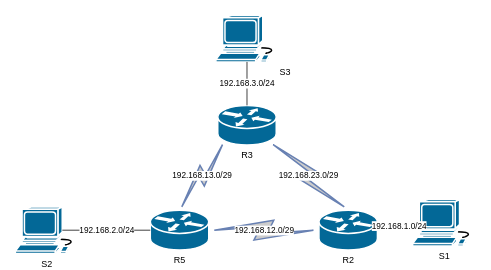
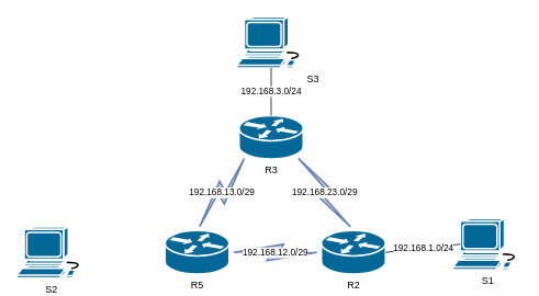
- <mxCell id="8" value="192.168.2.0/24" style="endArrow=none;html=1;entryX=0;entryY=0.5;entryDx=0;entryDy=0;entryPerimeter=0;exitX=0.755;exitY=0.5;exitDx=0;exitDy=0;exitPerimeter=0;" parent="1" source="6" target="2" edge="1"><mxGeometry width="50" height="50" relative="1" as="geometry"><mxPoint x="20" y="410" as="sourcePoint" /><mxPoint x="70" y="360" as="targetPoint" /></mxGeometry></mxCell>
- <mxCell id="3" value="R2" style="shape=mxgraph.cisco.routers.router;html=1;pointerEvents=1;dashed=0;fillColor=#036897;strokeColor=#ffffff;strokeWidth=2;verticalLabelPosition=bottom;verticalAlign=top;align=center;outlineConnect=0;" parent="1" vertex="1"><mxGeometry x="425" y="280" width="78" height="53" as="geometry" /></mxCell>
+ <mxCell id="3" value="R2" style="shape=mxgraph.cisco.routers.router;html=1;pointerEvents=1;dashed=0;fillColor=#036897;strokeColor=#ffffff;strokeWidth=2;verticalLabelPosition=bottom;verticalAlign=top;align=center;outlineConnect=0;" parent="1" vertex="1"><mxGeometry x="390" y="280" width="78" height="53" as="geometry" /></mxCell>
